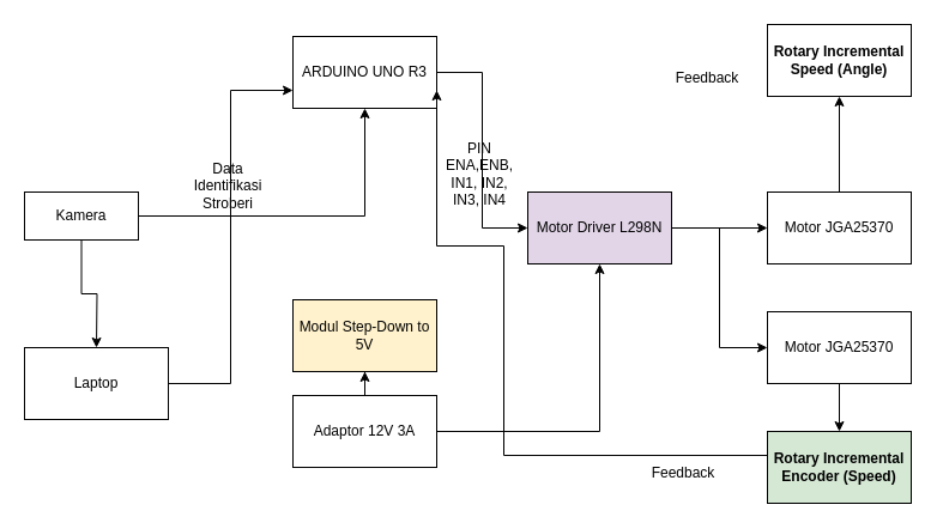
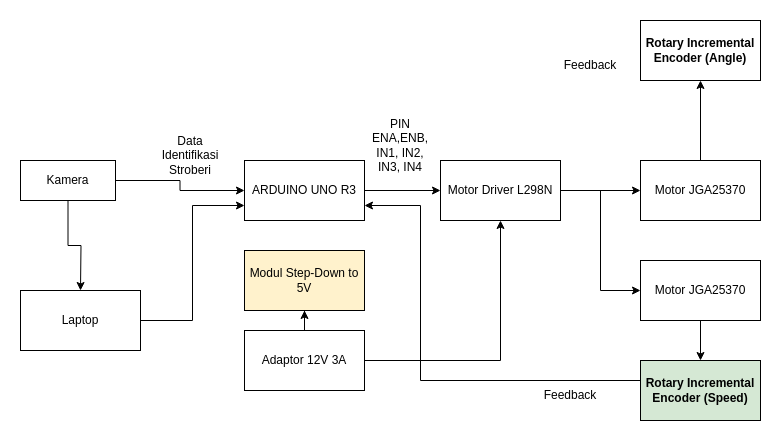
- <mxCell id="22" value="&lt;strong&gt;Rotary Incremental Speed (Angle)&lt;/strong&gt;" style="rounded=0;whiteSpace=wrap;html=1;" parent="1" vertex="1"><mxGeometry x="640" y="20" width="120" height="60" as="geometry" /></mxCell>
+ <mxCell id="22" value="&lt;strong&gt;Rotary Incremental Encoder (Angle)&lt;/strong&gt;" style="rounded=0;whiteSpace=wrap;html=1;" parent="1" vertex="1"><mxGeometry x="640" y="20" width="120" height="60" as="geometry" /></mxCell>
- <mxCell id="8" value="ARDUINO UNO R3" style="whiteSpace=wrap;html=1;rounded=0;" parent="1" vertex="1"><mxGeometry x="244" y="30" width="120" height="60" as="geometry" /></mxCell>
+ <mxCell id="8" value="ARDUINO UNO R3" style="whiteSpace=wrap;html=1;rounded=0;" parent="1" vertex="1"><mxGeometry x="244" y="160" width="120" height="60" as="geometry" /></mxCell>
- <mxCell id="16" value="Motor Driver L298N" style="rounded=0;whiteSpace=wrap;html=1;fillColor=#e1d5e7;" parent="1" vertex="1"><mxGeometry x="440" y="160" width="120" height="60" as="geometry" /></mxCell>
+ <mxCell id="16" value="Motor Driver L298N" style="rounded=0;whiteSpace=wrap;html=1;" parent="1" vertex="1"><mxGeometry x="440" y="160" width="120" height="60" as="geometry" /></mxCell>
